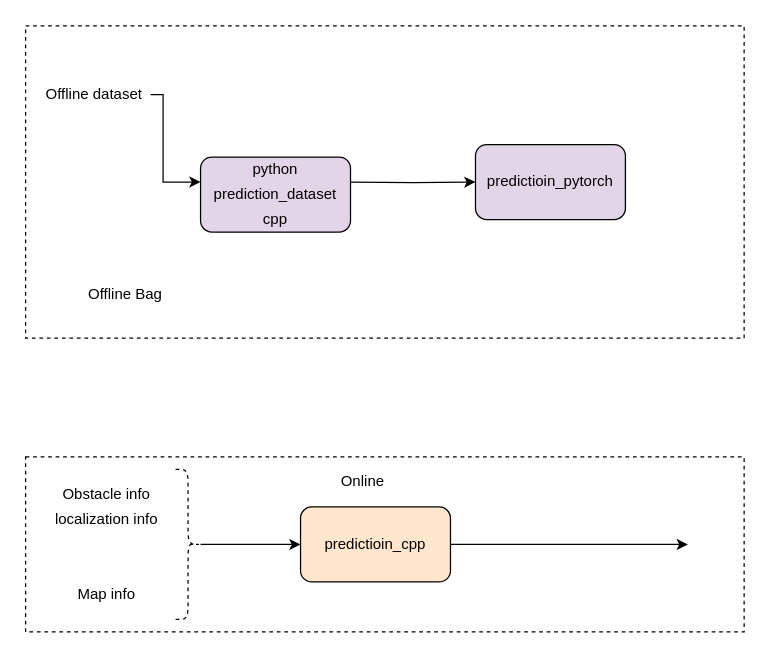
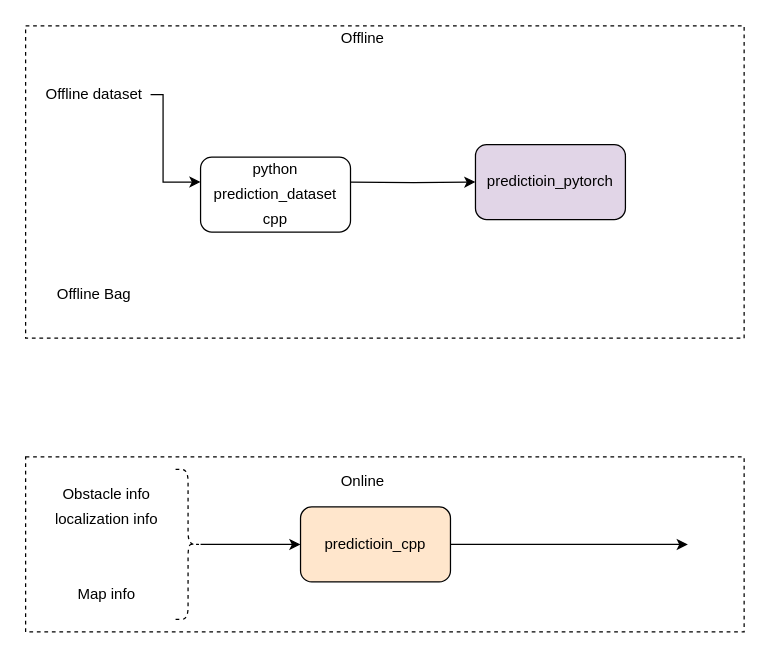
+ <mxCell id="12" value="Offline" style="text;html=1;strokeColor=none;fillColor=none;align=center;verticalAlign=middle;whiteSpace=wrap;rounded=0;dashed=1;" parent="1" vertex="1"><mxGeometry x="270" y="20" width="40" height="20" as="geometry" /></mxCell>
- <mxCell id="5" value="prediction_dataset" style="rounded=1;whiteSpace=wrap;html=1;fillColor=#e1d5e7;" parent="1" vertex="1"><mxGeometry x="160" y="125" width="120" height="60" as="geometry" /></mxCell>
+ <mxCell id="5" value="prediction_dataset" style="rounded=1;whiteSpace=wrap;html=1;" parent="1" vertex="1"><mxGeometry x="160" y="125" width="120" height="60" as="geometry" /></mxCell>
- <mxCell id="9" value="Offline Bag" style="text;html=1;strokeColor=none;fillColor=none;align=center;verticalAlign=middle;whiteSpace=wrap;rounded=0;" parent="1" vertex="1"><mxGeometry x="55" y="225" width="90" height="20" as="geometry" /></mxCell>
+ <mxCell id="9" value="Offline Bag" style="text;html=1;strokeColor=none;fillColor=none;align=center;verticalAlign=middle;whiteSpace=wrap;rounded=0;" parent="1" vertex="1"><mxGeometry x="30" y="225" width="90" height="20" as="geometry" /></mxCell>
